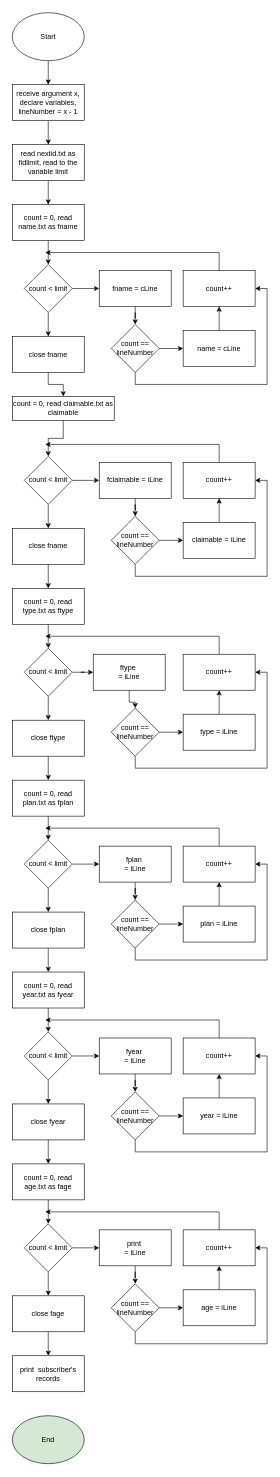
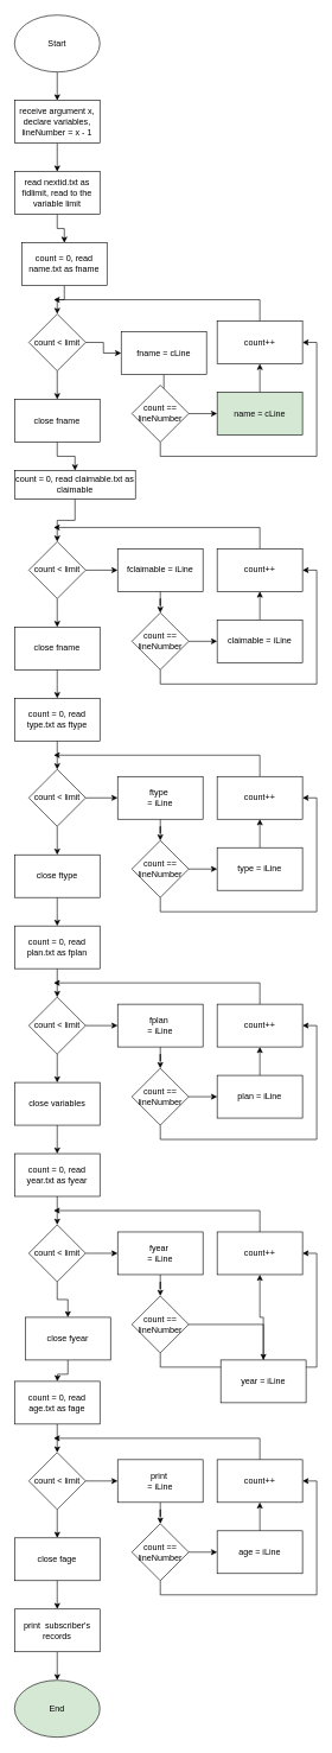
- <mxCell id="9" value="count = 0, read name.txt as fname" style="rounded=0;whiteSpace=wrap;html=1;" vertex="1" parent="1"><mxGeometry x="20" y="340" width="120" height="60" as="geometry" /></mxCell>
+ <mxCell id="9" value="count = 0, read name.txt as fname" style="rounded=0;whiteSpace=wrap;html=1;" vertex="1" parent="1"><mxGeometry x="30" y="340" width="120" height="60" as="geometry" /></mxCell>
- <mxCell id="14" value="fname = cLine" style="rounded=0;whiteSpace=wrap;html=1;" vertex="1" parent="1"><mxGeometry x="165" y="450" width="120" height="60" as="geometry" /></mxCell>
+ <mxCell id="14" value="fname = cLine" style="rounded=0;whiteSpace=wrap;html=1;" vertex="1" parent="1"><mxGeometry x="170" y="465" width="120" height="60" as="geometry" /></mxCell>
- <mxCell id="19" value="name = cLine" style="rounded=0;whiteSpace=wrap;html=1;" vertex="1" parent="1"><mxGeometry x="305" y="550" width="120" height="60" as="geometry" /></mxCell>
+ <mxCell id="19" value="name = cLine" style="rounded=0;whiteSpace=wrap;html=1;fillColor=#d5e8d4;" vertex="1" parent="1"><mxGeometry x="305" y="550" width="120" height="60" as="geometry" /></mxCell>
- <mxCell id="46" value="ftype&amp;nbsp;&lt;br&gt;= iLine" style="rounded=0;whiteSpace=wrap;html=1;" vertex="1" parent="1"><mxGeometry x="155" y="1090" width="120" height="60" as="geometry" /></mxCell>
+ <mxCell id="46" value="ftype&amp;nbsp;&lt;br&gt;= iLine" style="rounded=0;whiteSpace=wrap;html=1;" vertex="1" parent="1"><mxGeometry x="165" y="1090" width="120" height="60" as="geometry" /></mxCell>
- <mxCell id="71" value="close fplan" style="rounded=0;whiteSpace=wrap;html=1;" vertex="1" parent="1"><mxGeometry x="20" y="1520" width="120" height="60" as="geometry" /></mxCell>
+ <mxCell id="71" value="close variables" style="rounded=0;whiteSpace=wrap;html=1;" vertex="1" parent="1"><mxGeometry x="20" y="1520" width="120" height="60" as="geometry" /></mxCell>
- <mxCell id="83" value="year = iLine" style="rounded=0;whiteSpace=wrap;html=1;" vertex="1" parent="1"><mxGeometry x="305" y="1830" width="120" height="60" as="geometry" /></mxCell>
+ <mxCell id="83" value="year = iLine" style="rounded=0;whiteSpace=wrap;html=1;" vertex="1" parent="1"><mxGeometry x="310" y="1910" width="120" height="60" as="geometry" /></mxCell>
- <mxCell id="87" value="close fyear" style="rounded=0;whiteSpace=wrap;html=1;" vertex="1" parent="1"><mxGeometry x="20" y="1840" width="120" height="60" as="geometry" /></mxCell>
+ <mxCell id="87" value="close fyear" style="rounded=0;whiteSpace=wrap;html=1;" vertex="1" parent="1"><mxGeometry x="35" y="1850" width="120" height="60" as="geometry" /></mxCell>
+ <mxCell id="104" value="" style="edgeStyle=orthogonalEdgeStyle;rounded=0;orthogonalLoop=1;jettySize=auto;html=1;" edge="1" parent="1" source="105" target="106"><mxGeometry relative="1" as="geometry" /></mxCell>
